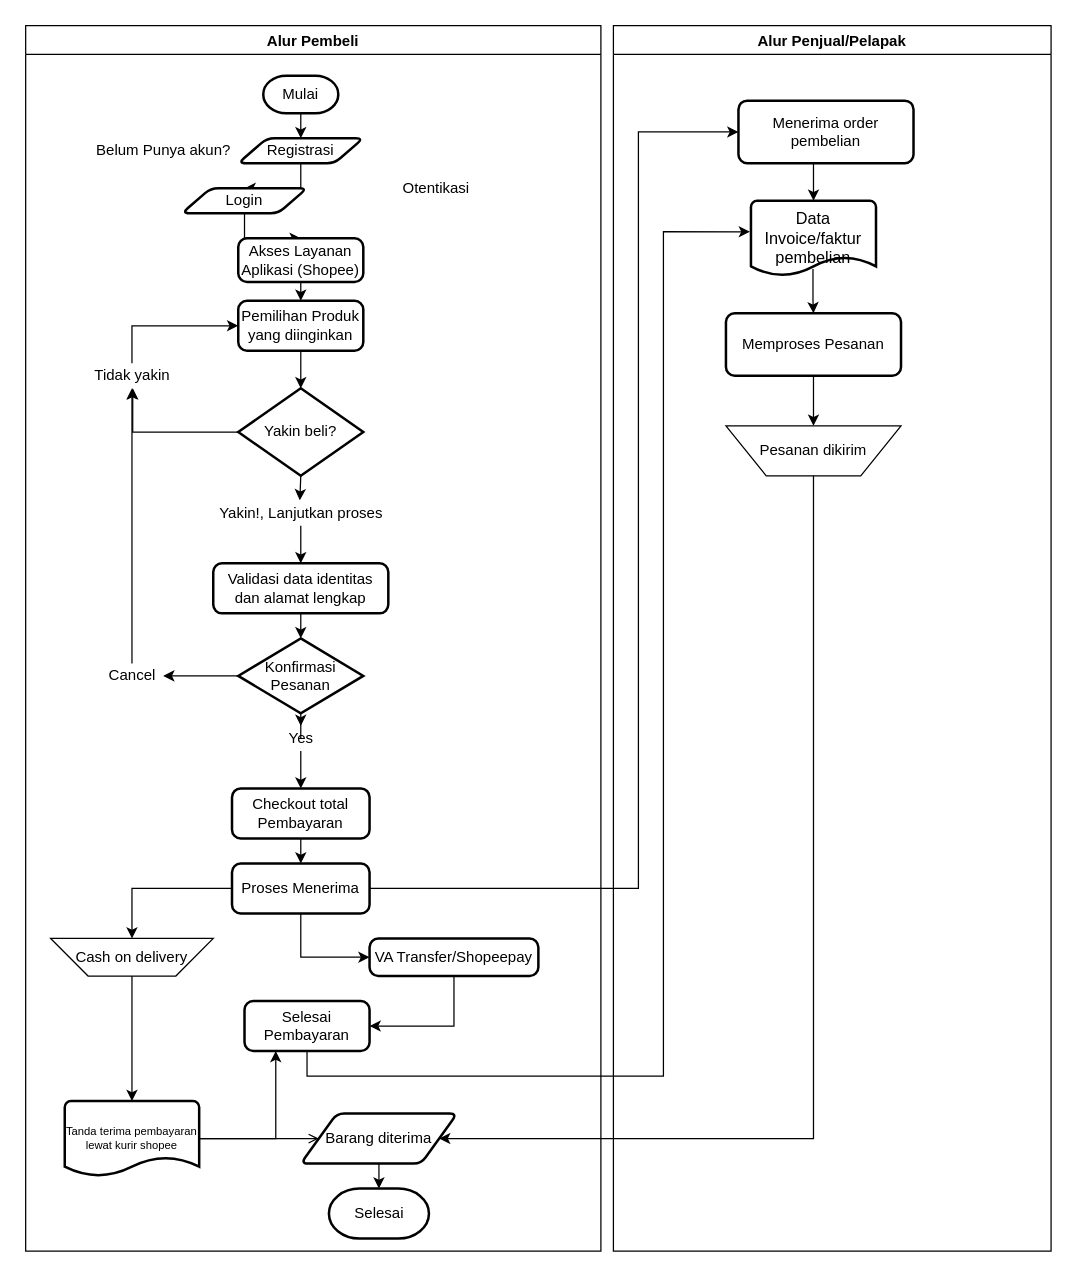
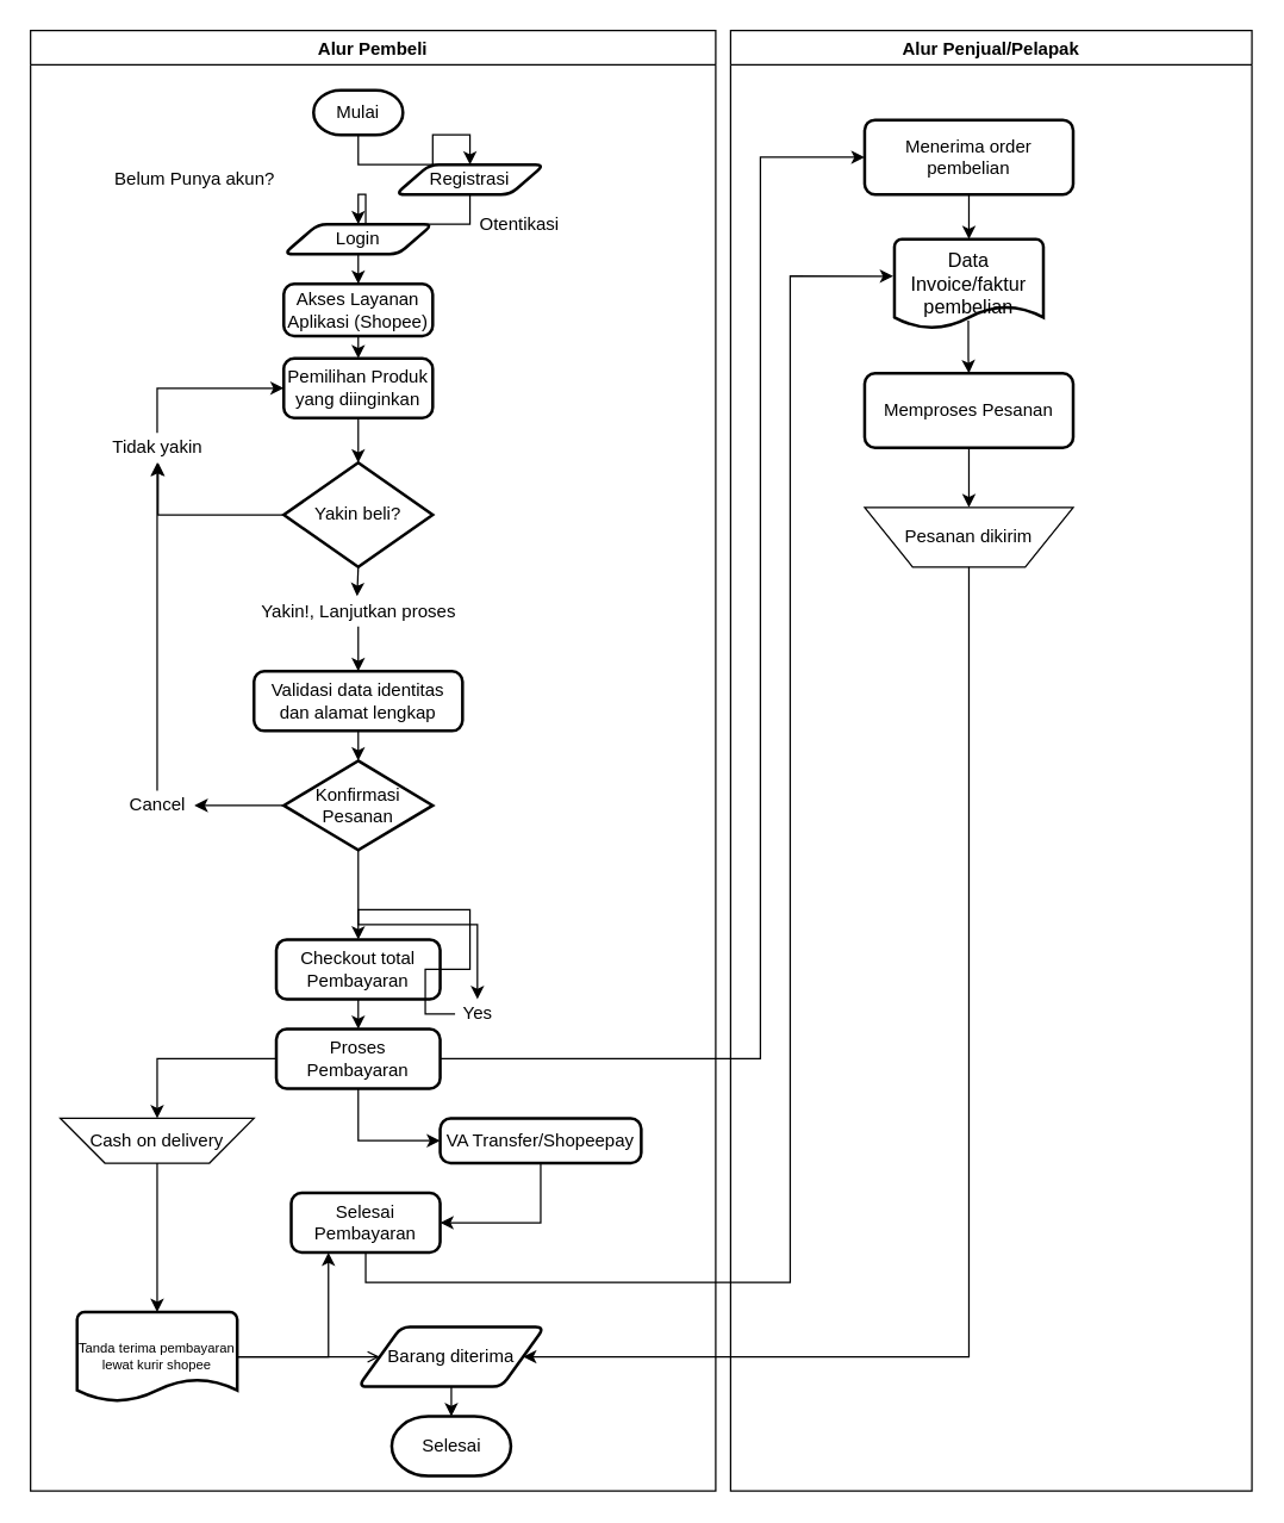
- <mxCell id="49" value="Menerima order pembelian" style="rounded=1;whiteSpace=wrap;html=1;absoluteArcSize=1;arcSize=14;strokeWidth=2;" parent="47" vertex="1"><mxGeometry x="100" y="60" width="140" height="50" as="geometry" /></mxCell>
+ <mxCell id="49" value="Menerima order pembelian" style="rounded=1;whiteSpace=wrap;html=1;absoluteArcSize=1;arcSize=14;strokeWidth=2;" parent="47" vertex="1"><mxGeometry x="90" y="60" width="140" height="50" as="geometry" /></mxCell>
- <mxCell id="15" value="Registrasi" style="shape=parallelogram;html=1;strokeWidth=2;perimeter=parallelogramPerimeter;whiteSpace=wrap;rounded=1;arcSize=12;size=0.23;" parent="2" vertex="1"><mxGeometry x="170" y="90" width="100" height="20" as="geometry" /></mxCell>
+ <mxCell id="15" value="Registrasi" style="shape=parallelogram;html=1;strokeWidth=2;perimeter=parallelogramPerimeter;whiteSpace=wrap;rounded=1;arcSize=12;size=0.23;" parent="2" vertex="1"><mxGeometry x="245" y="90" width="100" height="20" as="geometry" /></mxCell>
- <mxCell id="16" value="Login" style="shape=parallelogram;html=1;strokeWidth=2;perimeter=parallelogramPerimeter;whiteSpace=wrap;rounded=1;arcSize=12;size=0.23;" parent="2" vertex="1"><mxGeometry x="125" y="130" width="100" height="20" as="geometry" /></mxCell>
+ <mxCell id="16" value="Login" style="shape=parallelogram;html=1;strokeWidth=2;perimeter=parallelogramPerimeter;whiteSpace=wrap;rounded=1;arcSize=12;size=0.23;" parent="2" vertex="1"><mxGeometry x="170" y="130" width="100" height="20" as="geometry" /></mxCell>
- <mxCell id="31" value="Yes" style="text;html=1;align=center;verticalAlign=middle;resizable=0;points=[];autosize=1;strokeColor=none;fillColor=none;" parent="2" vertex="1"><mxGeometry x="205" y="560" width="30" height="20" as="geometry" /></mxCell>
+ <mxCell id="31" value="Yes" style="text;html=1;align=center;verticalAlign=middle;resizable=0;points=[];autosize=1;strokeColor=none;fillColor=none;" parent="2" vertex="1"><mxGeometry x="285" y="650" width="30" height="20" as="geometry" /></mxCell>
- <mxCell id="34" value="Proses Menerima" style="rounded=1;whiteSpace=wrap;html=1;absoluteArcSize=1;arcSize=14;strokeWidth=2;" parent="2" vertex="1"><mxGeometry x="165" y="670" width="110" height="40" as="geometry" /></mxCell>
+ <mxCell id="34" value="Proses Pembayaran" style="rounded=1;whiteSpace=wrap;html=1;absoluteArcSize=1;arcSize=14;strokeWidth=2;" parent="2" vertex="1"><mxGeometry x="165" y="670" width="110" height="40" as="geometry" /></mxCell>
